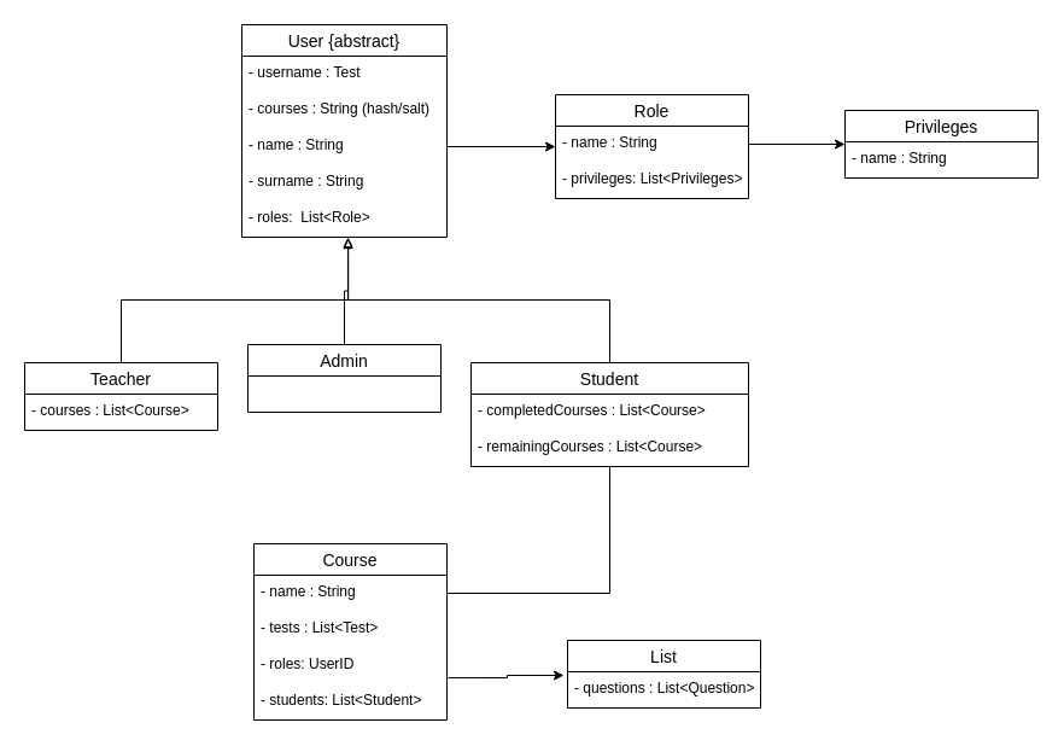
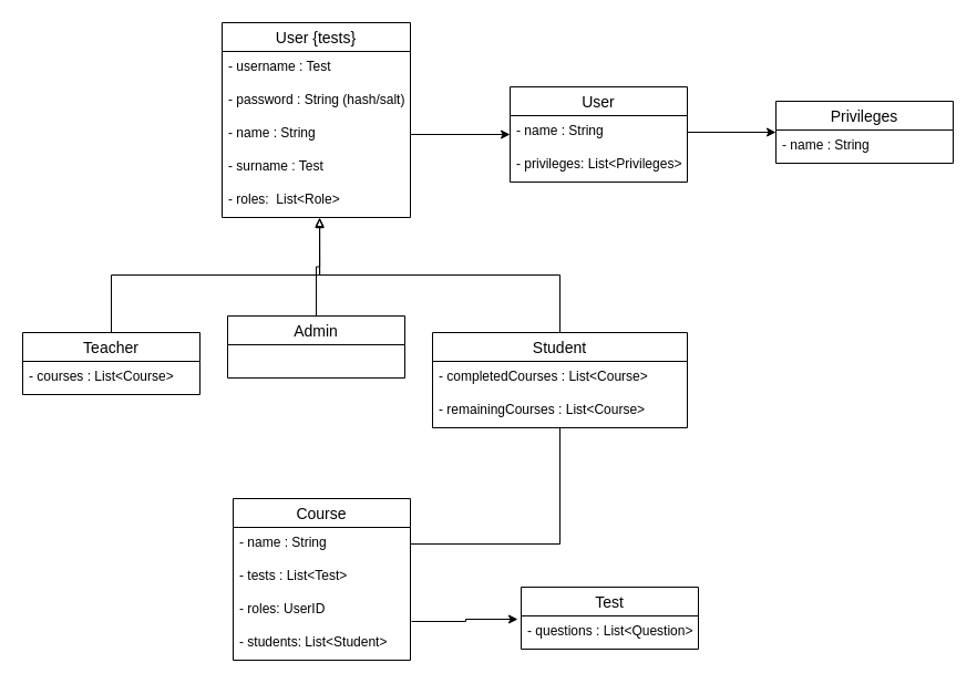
- <mxCell id="2" value="User {abstract}" style="swimlane;fontStyle=0;childLayout=stackLayout;horizontal=1;startSize=26;horizontalStack=0;resizeParent=1;resizeParentMax=0;resizeLast=0;collapsible=1;marginBottom=0;align=center;fontSize=14;" vertex="1" parent="1"><mxGeometry x="200" y="20" width="170" height="176" as="geometry" /></mxCell>
+ <mxCell id="2" value="User {tests}" style="swimlane;fontStyle=0;childLayout=stackLayout;horizontal=1;startSize=26;horizontalStack=0;resizeParent=1;resizeParentMax=0;resizeLast=0;collapsible=1;marginBottom=0;align=center;fontSize=14;" vertex="1" parent="1"><mxGeometry x="200" y="20" width="170" height="176" as="geometry" /></mxCell>
- <mxCell id="4" value="- courses : String (hash/salt)" style="text;strokeColor=none;fillColor=none;spacingLeft=4;spacingRight=4;overflow=hidden;rotatable=0;points=[[0,0.5],[1,0.5]];portConstraint=eastwest;fontSize=12;" vertex="1" parent="2"><mxGeometry y="56" width="170" height="30" as="geometry" /></mxCell>
+ <mxCell id="4" value="- password : String (hash/salt)" style="text;strokeColor=none;fillColor=none;spacingLeft=4;spacingRight=4;overflow=hidden;rotatable=0;points=[[0,0.5],[1,0.5]];portConstraint=eastwest;fontSize=12;" vertex="1" parent="2"><mxGeometry y="56" width="170" height="30" as="geometry" /></mxCell>
- <mxCell id="8" value="Role" style="swimlane;fontStyle=0;childLayout=stackLayout;horizontal=1;startSize=26;horizontalStack=0;resizeParent=1;resizeParentMax=0;resizeLast=0;collapsible=1;marginBottom=0;align=center;fontSize=14;" vertex="1" parent="1"><mxGeometry x="460" y="78" width="160" height="86" as="geometry" /></mxCell>
+ <mxCell id="8" value="User" style="swimlane;fontStyle=0;childLayout=stackLayout;horizontal=1;startSize=26;horizontalStack=0;resizeParent=1;resizeParentMax=0;resizeLast=0;collapsible=1;marginBottom=0;align=center;fontSize=14;" vertex="1" parent="1"><mxGeometry x="460" y="78" width="160" height="86" as="geometry" /></mxCell>
- <mxCell id="6" value="- surname : String" style="text;strokeColor=none;fillColor=none;spacingLeft=4;spacingRight=4;overflow=hidden;rotatable=0;points=[[0,0.5],[1,0.5]];portConstraint=eastwest;fontSize=12;" vertex="1" parent="2"><mxGeometry y="116" width="170" height="30" as="geometry" /></mxCell>
+ <mxCell id="6" value="- surname : Test" style="text;strokeColor=none;fillColor=none;spacingLeft=4;spacingRight=4;overflow=hidden;rotatable=0;points=[[0,0.5],[1,0.5]];portConstraint=eastwest;fontSize=12;" vertex="1" parent="2"><mxGeometry y="116" width="170" height="30" as="geometry" /></mxCell>
- <mxCell id="21" value="List" style="swimlane;fontStyle=0;childLayout=stackLayout;horizontal=1;startSize=26;horizontalStack=0;resizeParent=1;resizeParentMax=0;resizeLast=0;collapsible=1;marginBottom=0;align=center;fontSize=14;" vertex="1" parent="1"><mxGeometry x="470" y="530" width="160" height="56" as="geometry" /></mxCell>
+ <mxCell id="21" value="Test" style="swimlane;fontStyle=0;childLayout=stackLayout;horizontal=1;startSize=26;horizontalStack=0;resizeParent=1;resizeParentMax=0;resizeLast=0;collapsible=1;marginBottom=0;align=center;fontSize=14;" vertex="1" parent="1"><mxGeometry x="470" y="530" width="160" height="56" as="geometry" /></mxCell>
